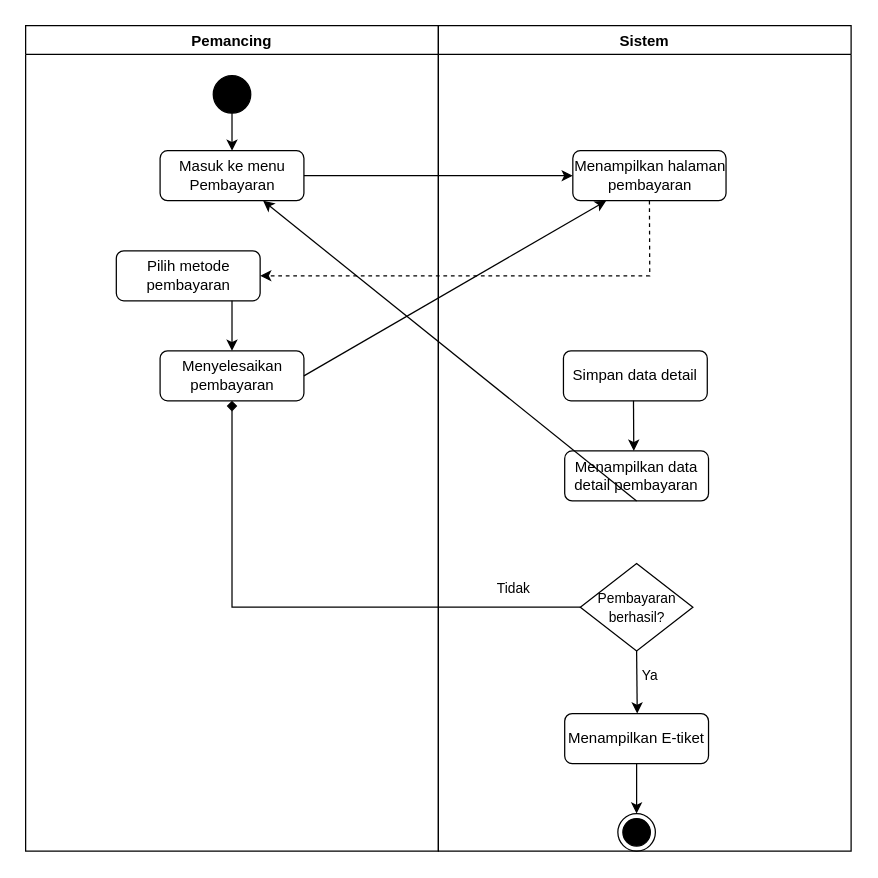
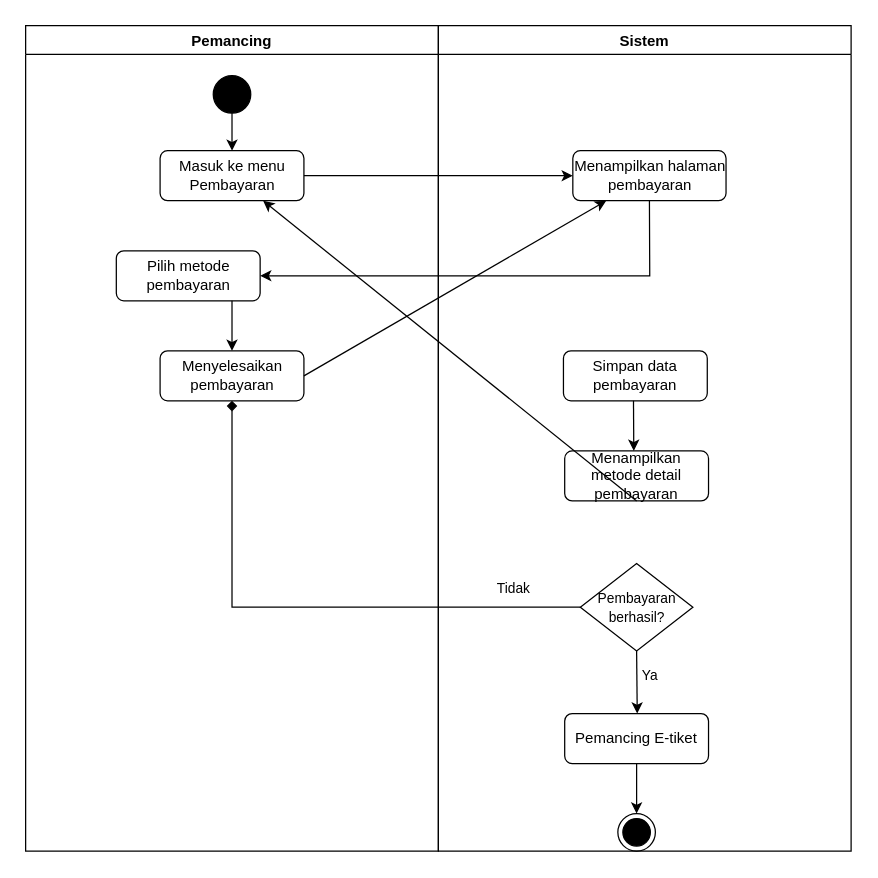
- <mxCell id="22" value="" style="endArrow=classic;html=1;rounded=0;fontSize=11;exitX=0.5;exitY=1;exitDx=0;exitDy=0;entryX=1;entryY=0.5;entryDx=0;entryDy=0;dashed=1;" edge="1" parent="1" source="10" target="5"><mxGeometry width="50" height="50" relative="1" as="geometry"><mxPoint x="400" y="180" as="sourcePoint" /><mxPoint x="450" y="130" as="targetPoint" /><Array as="points"><mxPoint x="519" y="220" /></Array></mxGeometry></mxCell>
+ <mxCell id="22" value="" style="endArrow=classic;html=1;rounded=0;fontSize=11;exitX=0.5;exitY=1;exitDx=0;exitDy=0;entryX=1;entryY=0.5;entryDx=0;entryDy=0;" edge="1" parent="1" source="10" target="5"><mxGeometry width="50" height="50" relative="1" as="geometry"><mxPoint x="400" y="180" as="sourcePoint" /><mxPoint x="450" y="130" as="targetPoint" /><Array as="points"><mxPoint x="519" y="220" /></Array></mxGeometry></mxCell>
- <mxCell id="11" value="Simpan data detail" style="rounded=1;whiteSpace=wrap;html=1;fillColor=#FFFFFF;" vertex="1" parent="9"><mxGeometry x="100" y="260" width="115" height="40" as="geometry" /></mxCell>
+ <mxCell id="11" value="Simpan data pembayaran" style="rounded=1;whiteSpace=wrap;html=1;fillColor=#FFFFFF;" vertex="1" parent="9"><mxGeometry x="100" y="260" width="115" height="40" as="geometry" /></mxCell>
- <mxCell id="13" value="Menampilkan data detail pembayaran" style="rounded=1;whiteSpace=wrap;html=1;fillColor=#FFFFFF;" vertex="1" parent="9"><mxGeometry x="101" y="340" width="115" height="40" as="geometry" /></mxCell>
+ <mxCell id="13" value="Menampilkan metode detail pembayaran" style="rounded=1;whiteSpace=wrap;html=1;fillColor=#FFFFFF;" vertex="1" parent="9"><mxGeometry x="101" y="340" width="115" height="40" as="geometry" /></mxCell>
- <mxCell id="16" value="Menampilkan E-tiket" style="rounded=1;whiteSpace=wrap;html=1;fillColor=#FFFFFF;" vertex="1" parent="9"><mxGeometry x="101" y="550" width="115" height="40" as="geometry" /></mxCell>
+ <mxCell id="16" value="Pemancing E-tiket" style="rounded=1;whiteSpace=wrap;html=1;fillColor=#FFFFFF;" vertex="1" parent="9"><mxGeometry x="101" y="550" width="115" height="40" as="geometry" /></mxCell>
